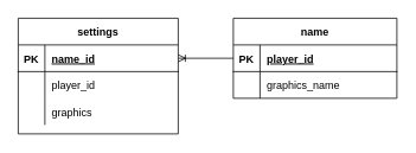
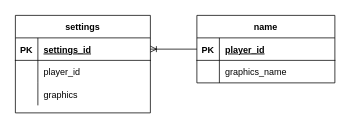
- <mxCell id="13" value="name_id" style="shape=partialRectangle;connectable=0;fillColor=none;top=0;left=0;bottom=0;right=0;align=left;spacingLeft=6;fontStyle=5;overflow=hidden;" vertex="1" parent="11"><mxGeometry x="30" width="150" height="30" as="geometry"><mxRectangle width="150" height="30" as="alternateBounds" /></mxGeometry></mxCell>
+ <mxCell id="13" value="settings_id" style="shape=partialRectangle;connectable=0;fillColor=none;top=0;left=0;bottom=0;right=0;align=left;spacingLeft=6;fontStyle=5;overflow=hidden;" vertex="1" parent="11"><mxGeometry x="30" width="150" height="30" as="geometry"><mxRectangle width="150" height="30" as="alternateBounds" /></mxGeometry></mxCell>
